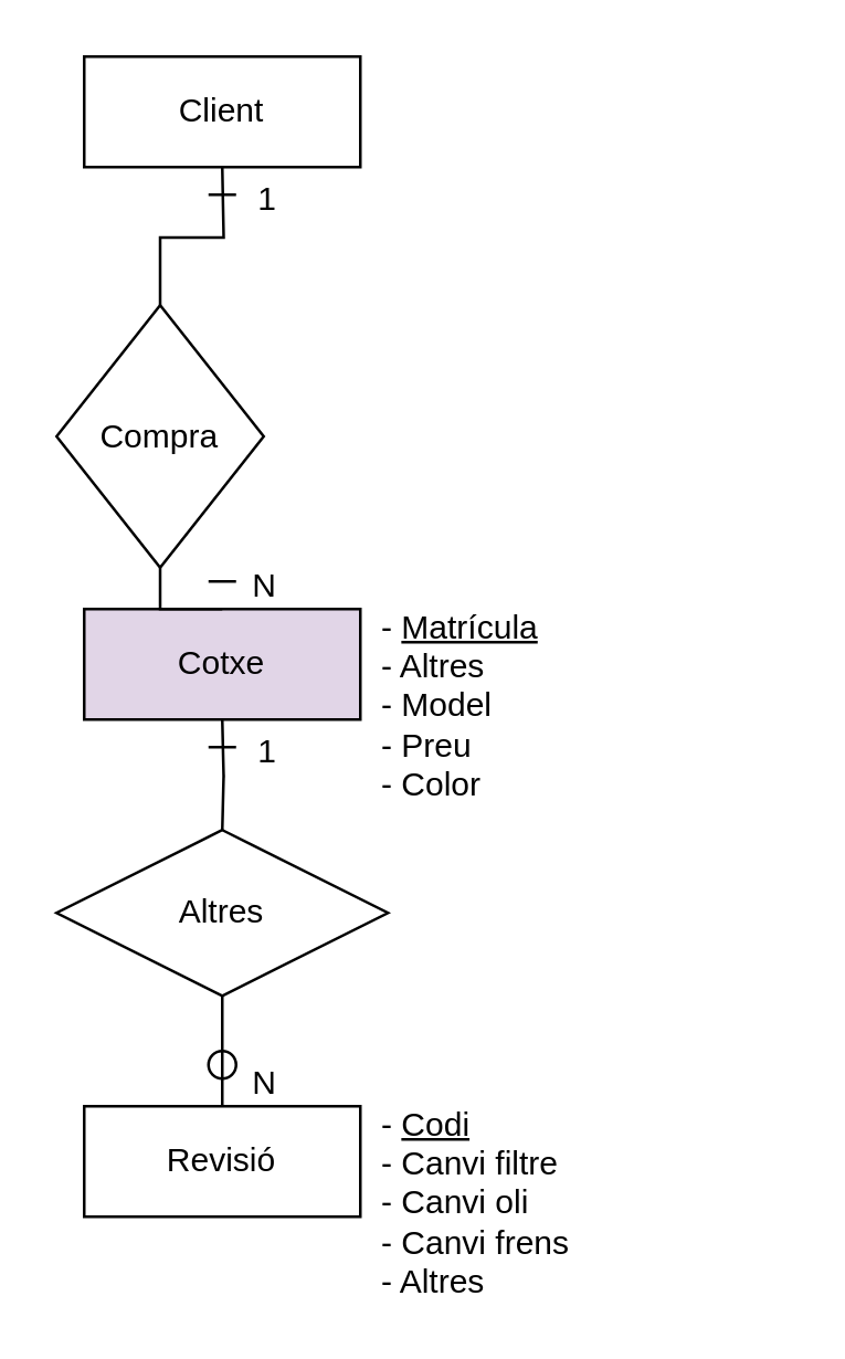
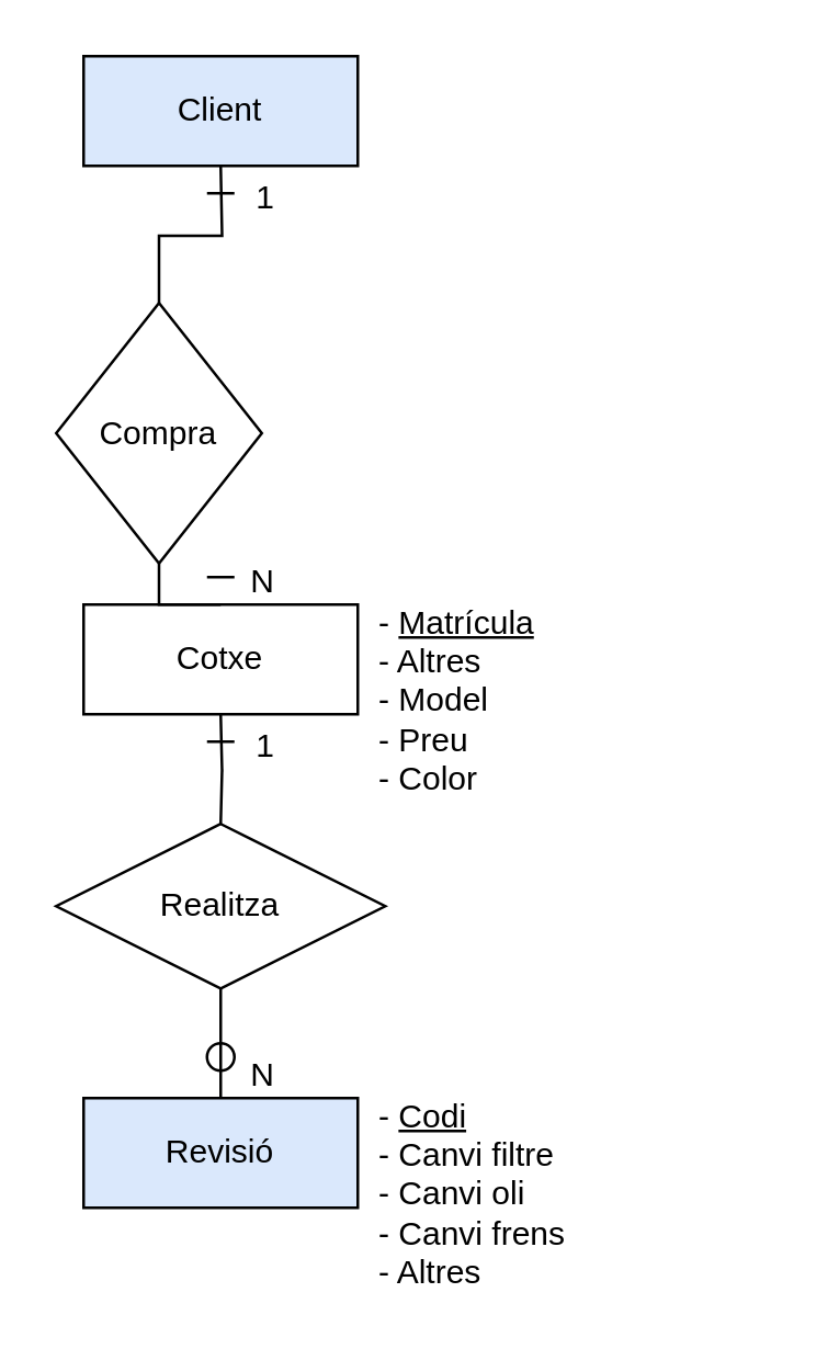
- <mxCell id="2" value="Client" style="whiteSpace=wrap;html=1;align=center;" parent="1" vertex="1"><mxGeometry x="30" y="20" width="100" height="40" as="geometry" /></mxCell>
+ <mxCell id="2" value="Client" style="whiteSpace=wrap;html=1;align=center;fillColor=#dae8fc;" parent="1" vertex="1"><mxGeometry x="30" y="20" width="100" height="40" as="geometry" /></mxCell>
- <mxCell id="3" value="Cotxe" style="whiteSpace=wrap;html=1;align=center;fillColor=#e1d5e7;" parent="1" vertex="1"><mxGeometry x="30" y="220" width="100" height="40" as="geometry" /></mxCell>
+ <mxCell id="3" value="Cotxe" style="whiteSpace=wrap;html=1;align=center;" parent="1" vertex="1"><mxGeometry x="30" y="220" width="100" height="40" as="geometry" /></mxCell>
- <mxCell id="13" value="Altres" style="shape=rhombus;perimeter=rhombusPerimeter;whiteSpace=wrap;html=1;align=center;" parent="1" vertex="1"><mxGeometry x="20" y="300" width="120" height="60" as="geometry" /></mxCell>
+ <mxCell id="13" value="Realitza" style="shape=rhombus;perimeter=rhombusPerimeter;whiteSpace=wrap;html=1;align=center;" parent="1" vertex="1"><mxGeometry x="20" y="300" width="120" height="60" as="geometry" /></mxCell>
- <mxCell id="12" value="Revisió" style="whiteSpace=wrap;html=1;align=center;" parent="1" vertex="1"><mxGeometry x="30" y="400" width="100" height="40" as="geometry" /></mxCell>
+ <mxCell id="12" value="Revisió" style="whiteSpace=wrap;html=1;align=center;fillColor=#dae8fc;" parent="1" vertex="1"><mxGeometry x="30" y="400" width="100" height="40" as="geometry" /></mxCell>
